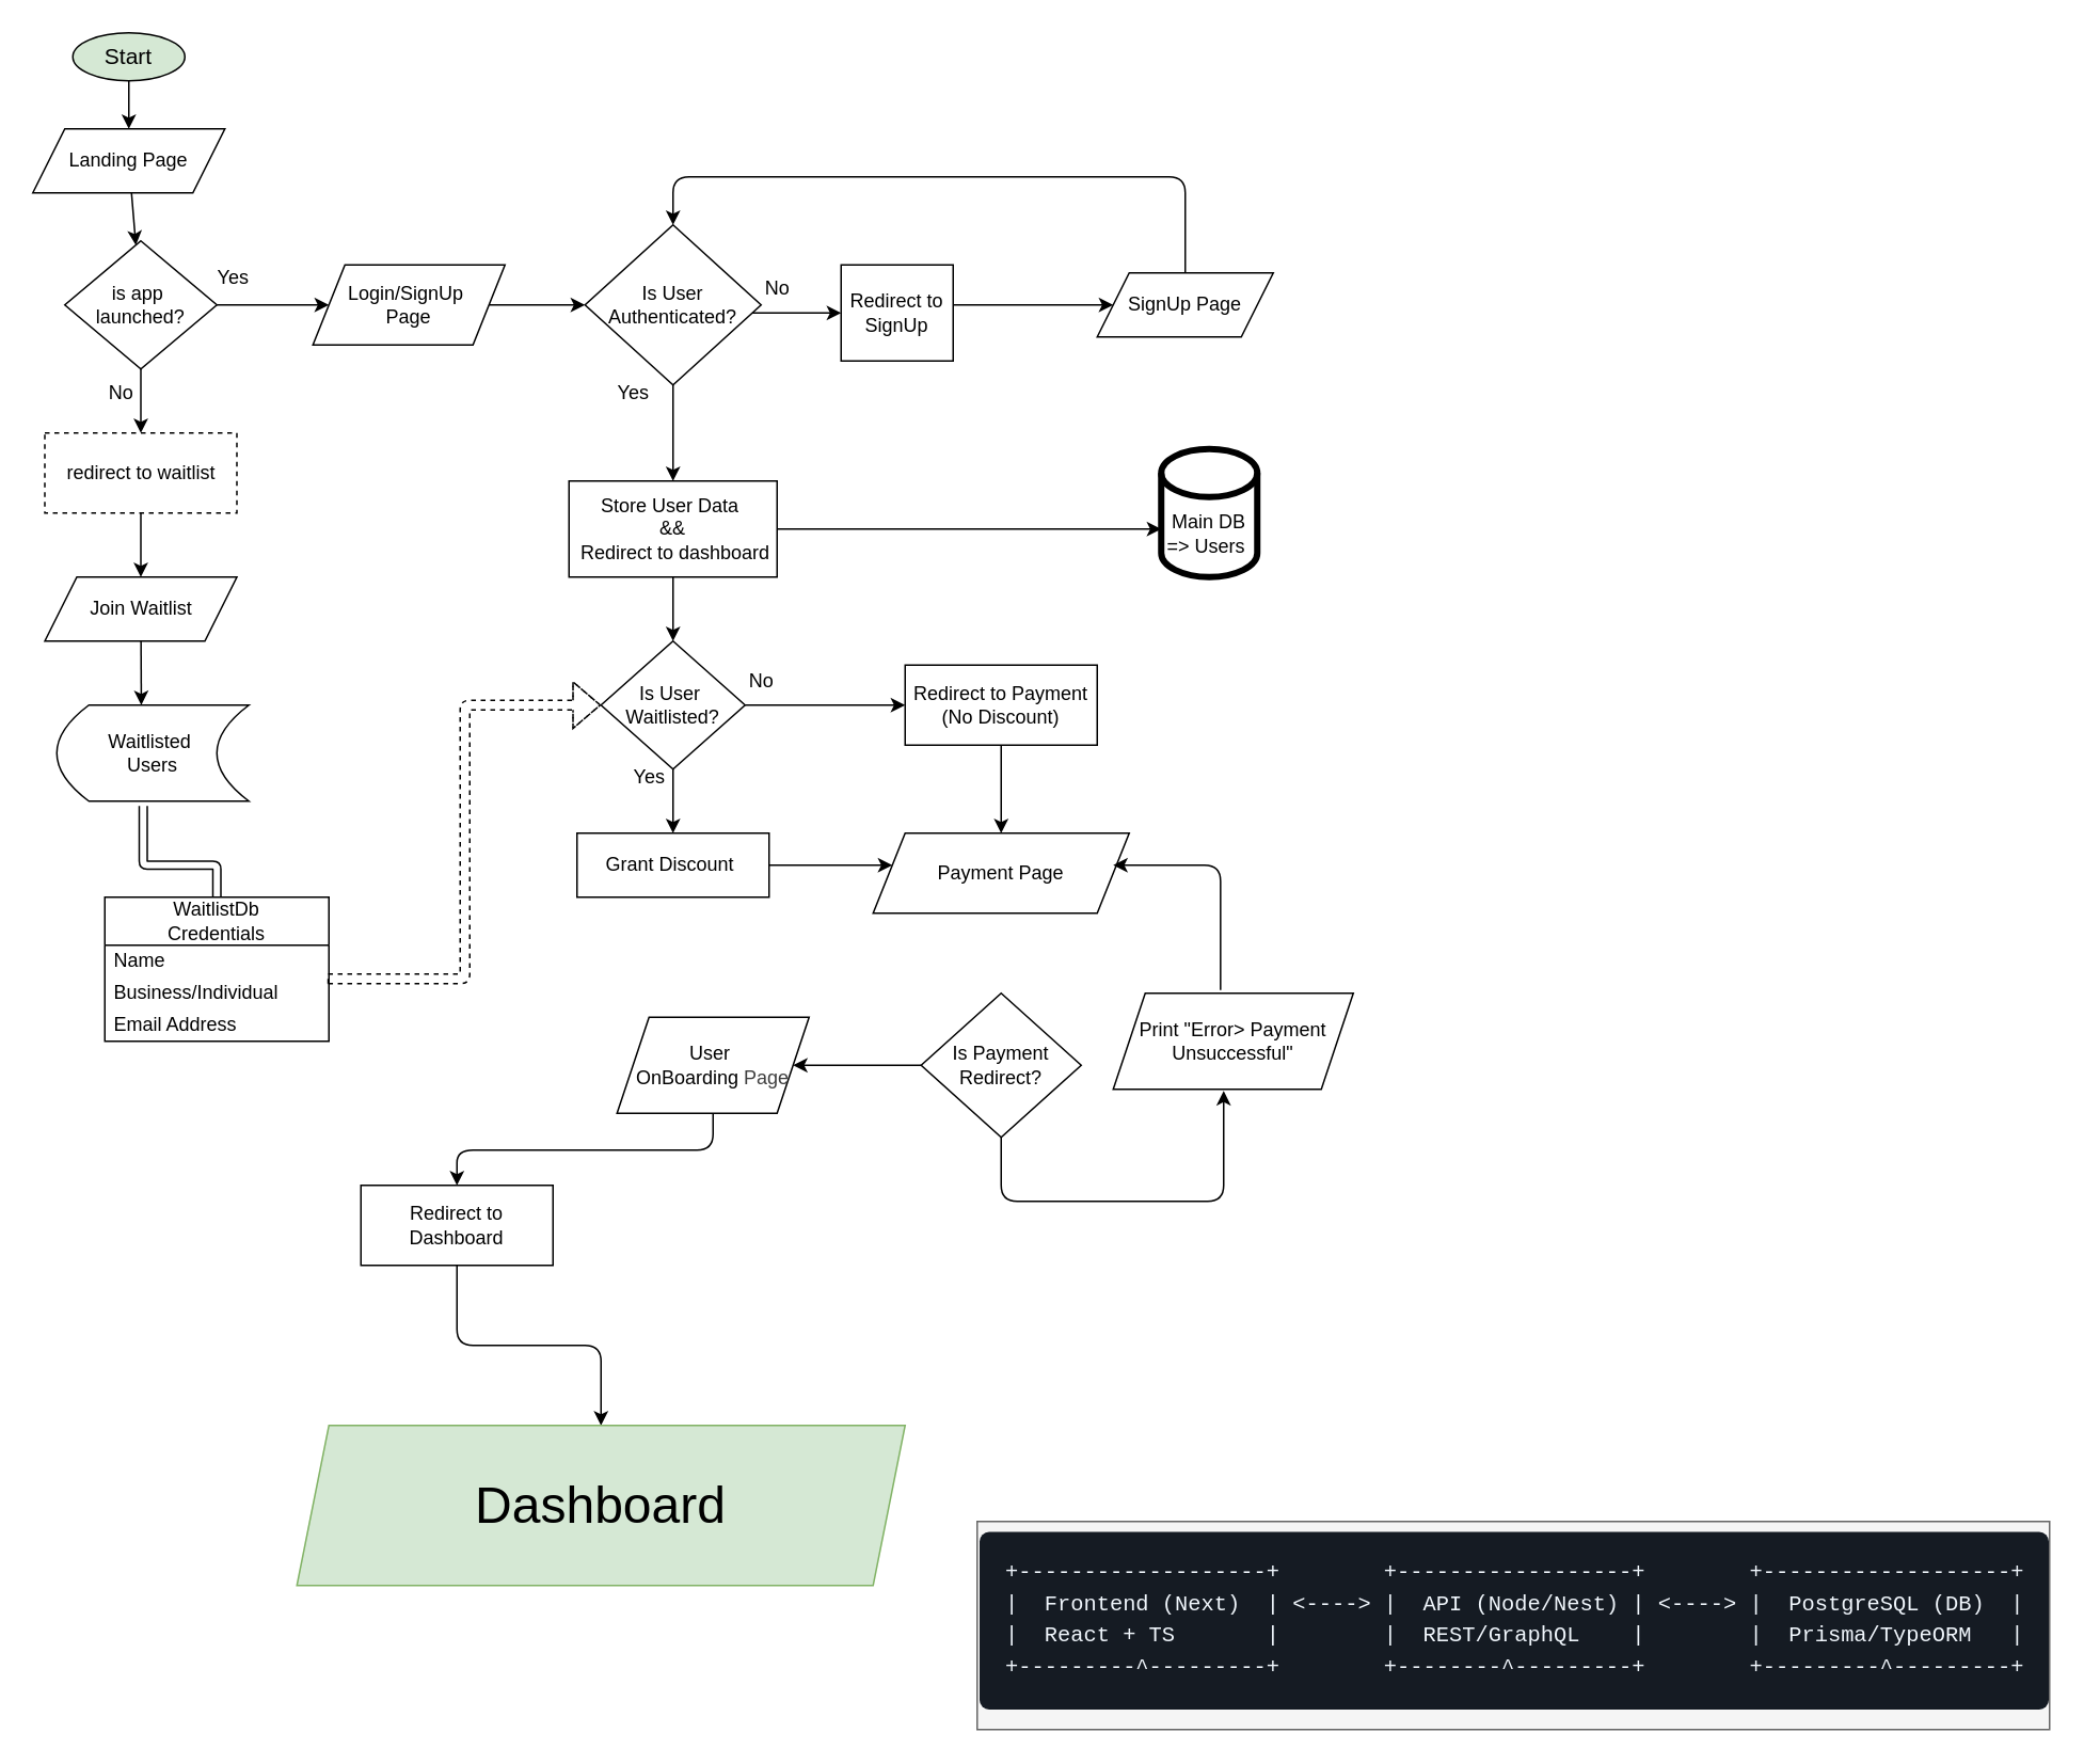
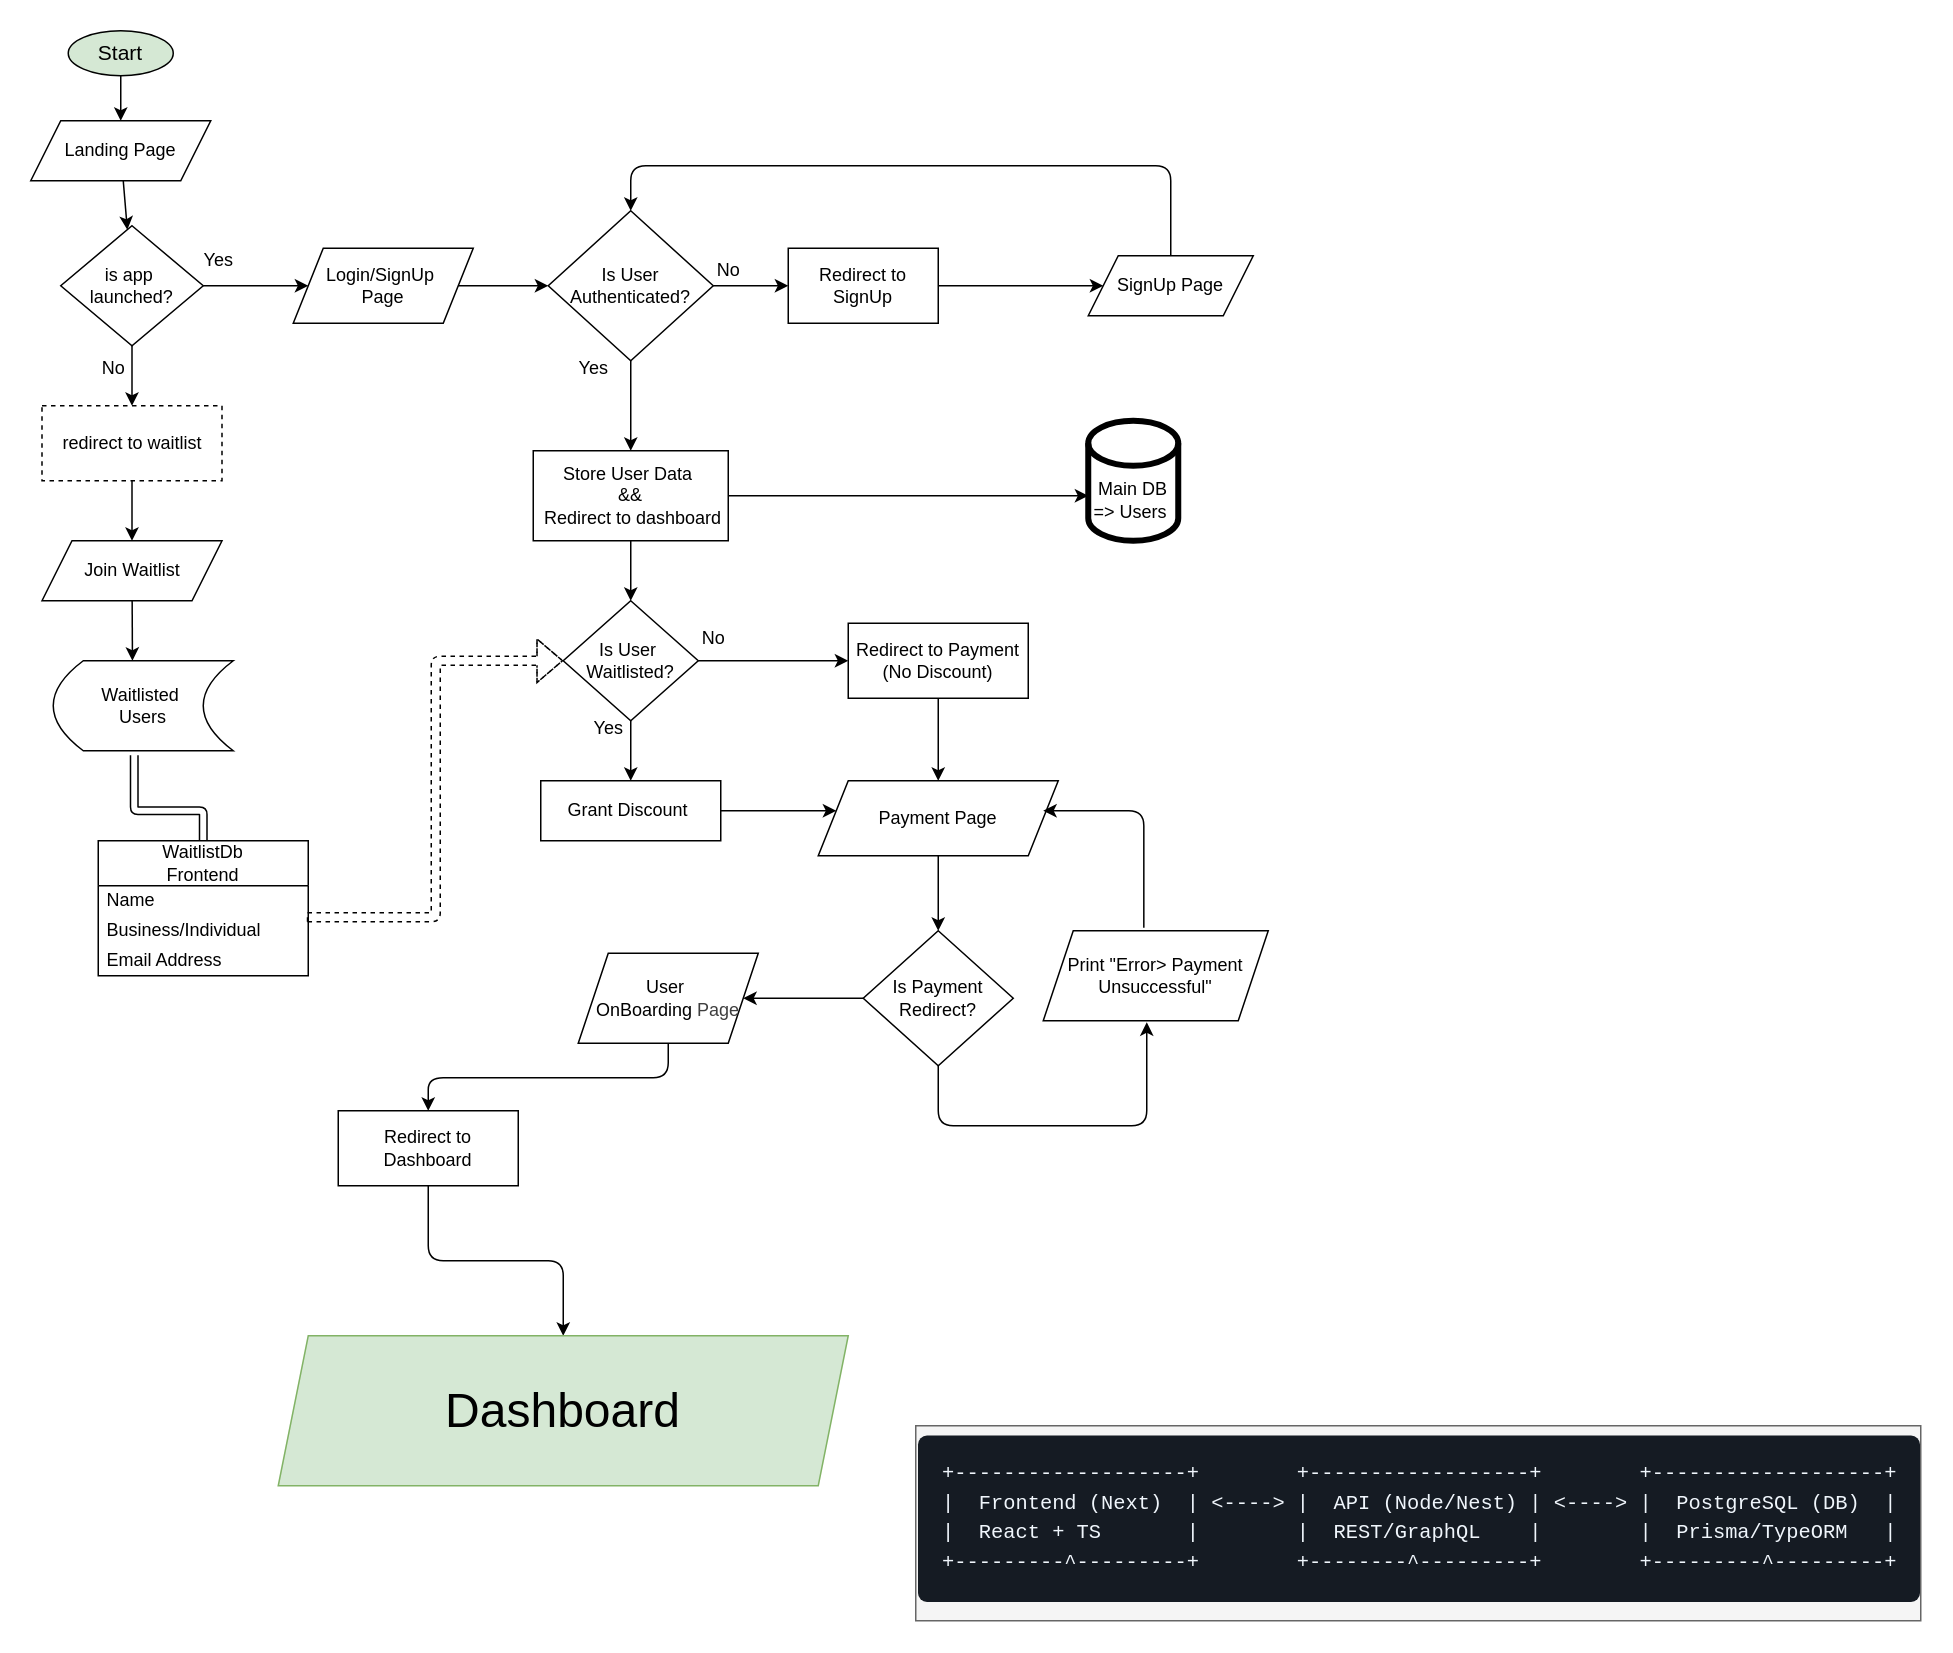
- <mxCell id="37" value="SignUp Page" style="shape=parallelogram;perimeter=parallelogramPerimeter;whiteSpace=wrap;html=1;fixedSize=1;" parent="1" vertex="1"><mxGeometry x="685" y="170" width="110" height="40" as="geometry" /></mxCell>
+ <mxCell id="37" value="SignUp Page" style="shape=parallelogram;perimeter=parallelogramPerimeter;whiteSpace=wrap;html=1;fixedSize=1;" parent="1" vertex="1"><mxGeometry x="725" y="170" width="110" height="40" as="geometry" /></mxCell>
- <mxCell id="30" value="Redirect to SignUp" style="whiteSpace=wrap;html=1;" parent="1" vertex="1"><mxGeometry x="525" y="165" width="70" height="60" as="geometry" /></mxCell>
+ <mxCell id="30" value="Redirect to SignUp" style="whiteSpace=wrap;html=1;" parent="1" vertex="1"><mxGeometry x="525" y="165" width="100" height="50" as="geometry" /></mxCell>
- <mxCell id="18" value="WaitlistDb&lt;div&gt;Credentials&lt;/div&gt;" style="swimlane;fontStyle=0;childLayout=stackLayout;horizontal=1;startSize=30;horizontalStack=0;resizeParent=1;resizeParentMax=0;resizeLast=0;collapsible=1;marginBottom=0;whiteSpace=wrap;html=1;" parent="1" vertex="1"><mxGeometry x="65" y="560" width="140" height="90" as="geometry" /></mxCell>
+ <mxCell id="18" value="WaitlistDb&lt;div&gt;Frontend&lt;/div&gt;" style="swimlane;fontStyle=0;childLayout=stackLayout;horizontal=1;startSize=30;horizontalStack=0;resizeParent=1;resizeParentMax=0;resizeLast=0;collapsible=1;marginBottom=0;whiteSpace=wrap;html=1;" parent="1" vertex="1"><mxGeometry x="65" y="560" width="140" height="90" as="geometry" /></mxCell>
+ <mxCell id="45" value="" style="edgeStyle=elbowEdgeStyle;elbow=vertical;html=1;" parent="1" source="46" target="50" edge="1"><mxGeometry relative="1" as="geometry" /></mxCell>
